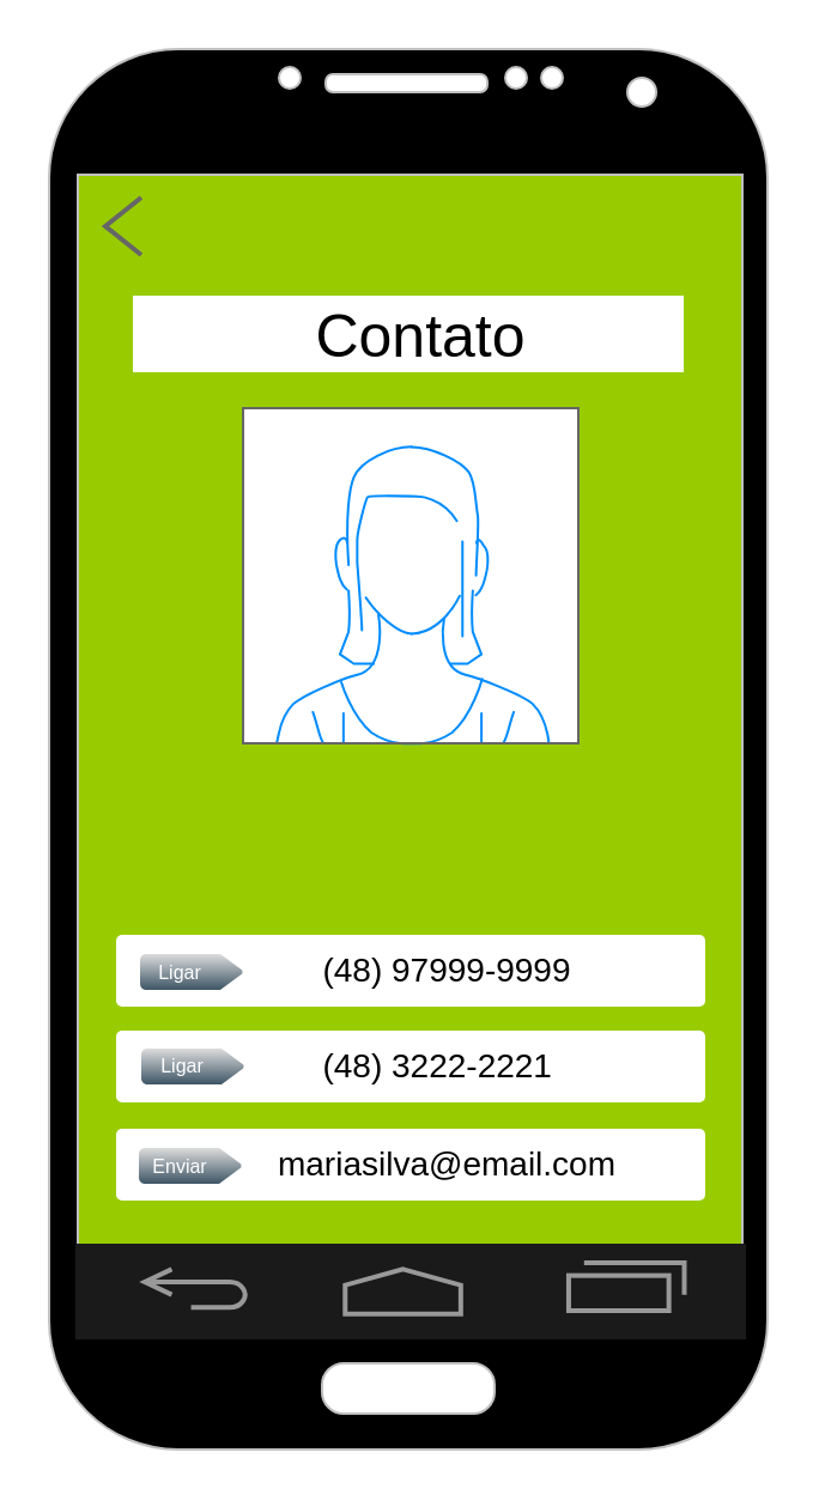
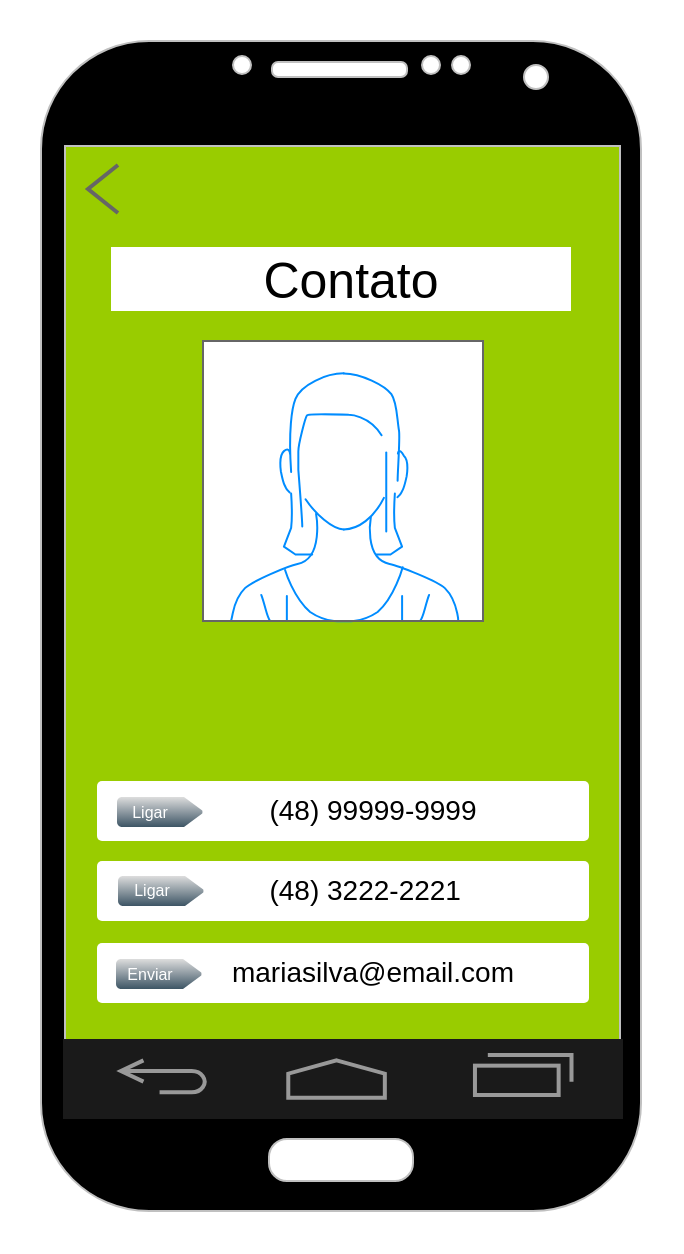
- <mxCell id="8" value="(48) 97999-9999" style="strokeWidth=1;html=1;shadow=0;dashed=0;shape=mxgraph.ios.iTextInput;strokeColor=none;fontColor=#000000;align=center;buttonText=;fontSize=14;fillColor=#ffffff;spacingRight=0;spacingLeft=30;" vertex="1" parent="1"><mxGeometry x="48" y="390" width="246" height="30" as="geometry" /></mxCell>
+ <mxCell id="8" value="(48) 99999-9999" style="strokeWidth=1;html=1;shadow=0;dashed=0;shape=mxgraph.ios.iTextInput;strokeColor=none;fontColor=#000000;align=center;buttonText=;fontSize=14;fillColor=#ffffff;spacingRight=0;spacingLeft=30;" vertex="1" parent="1"><mxGeometry x="48" y="390" width="246" height="30" as="geometry" /></mxCell>
